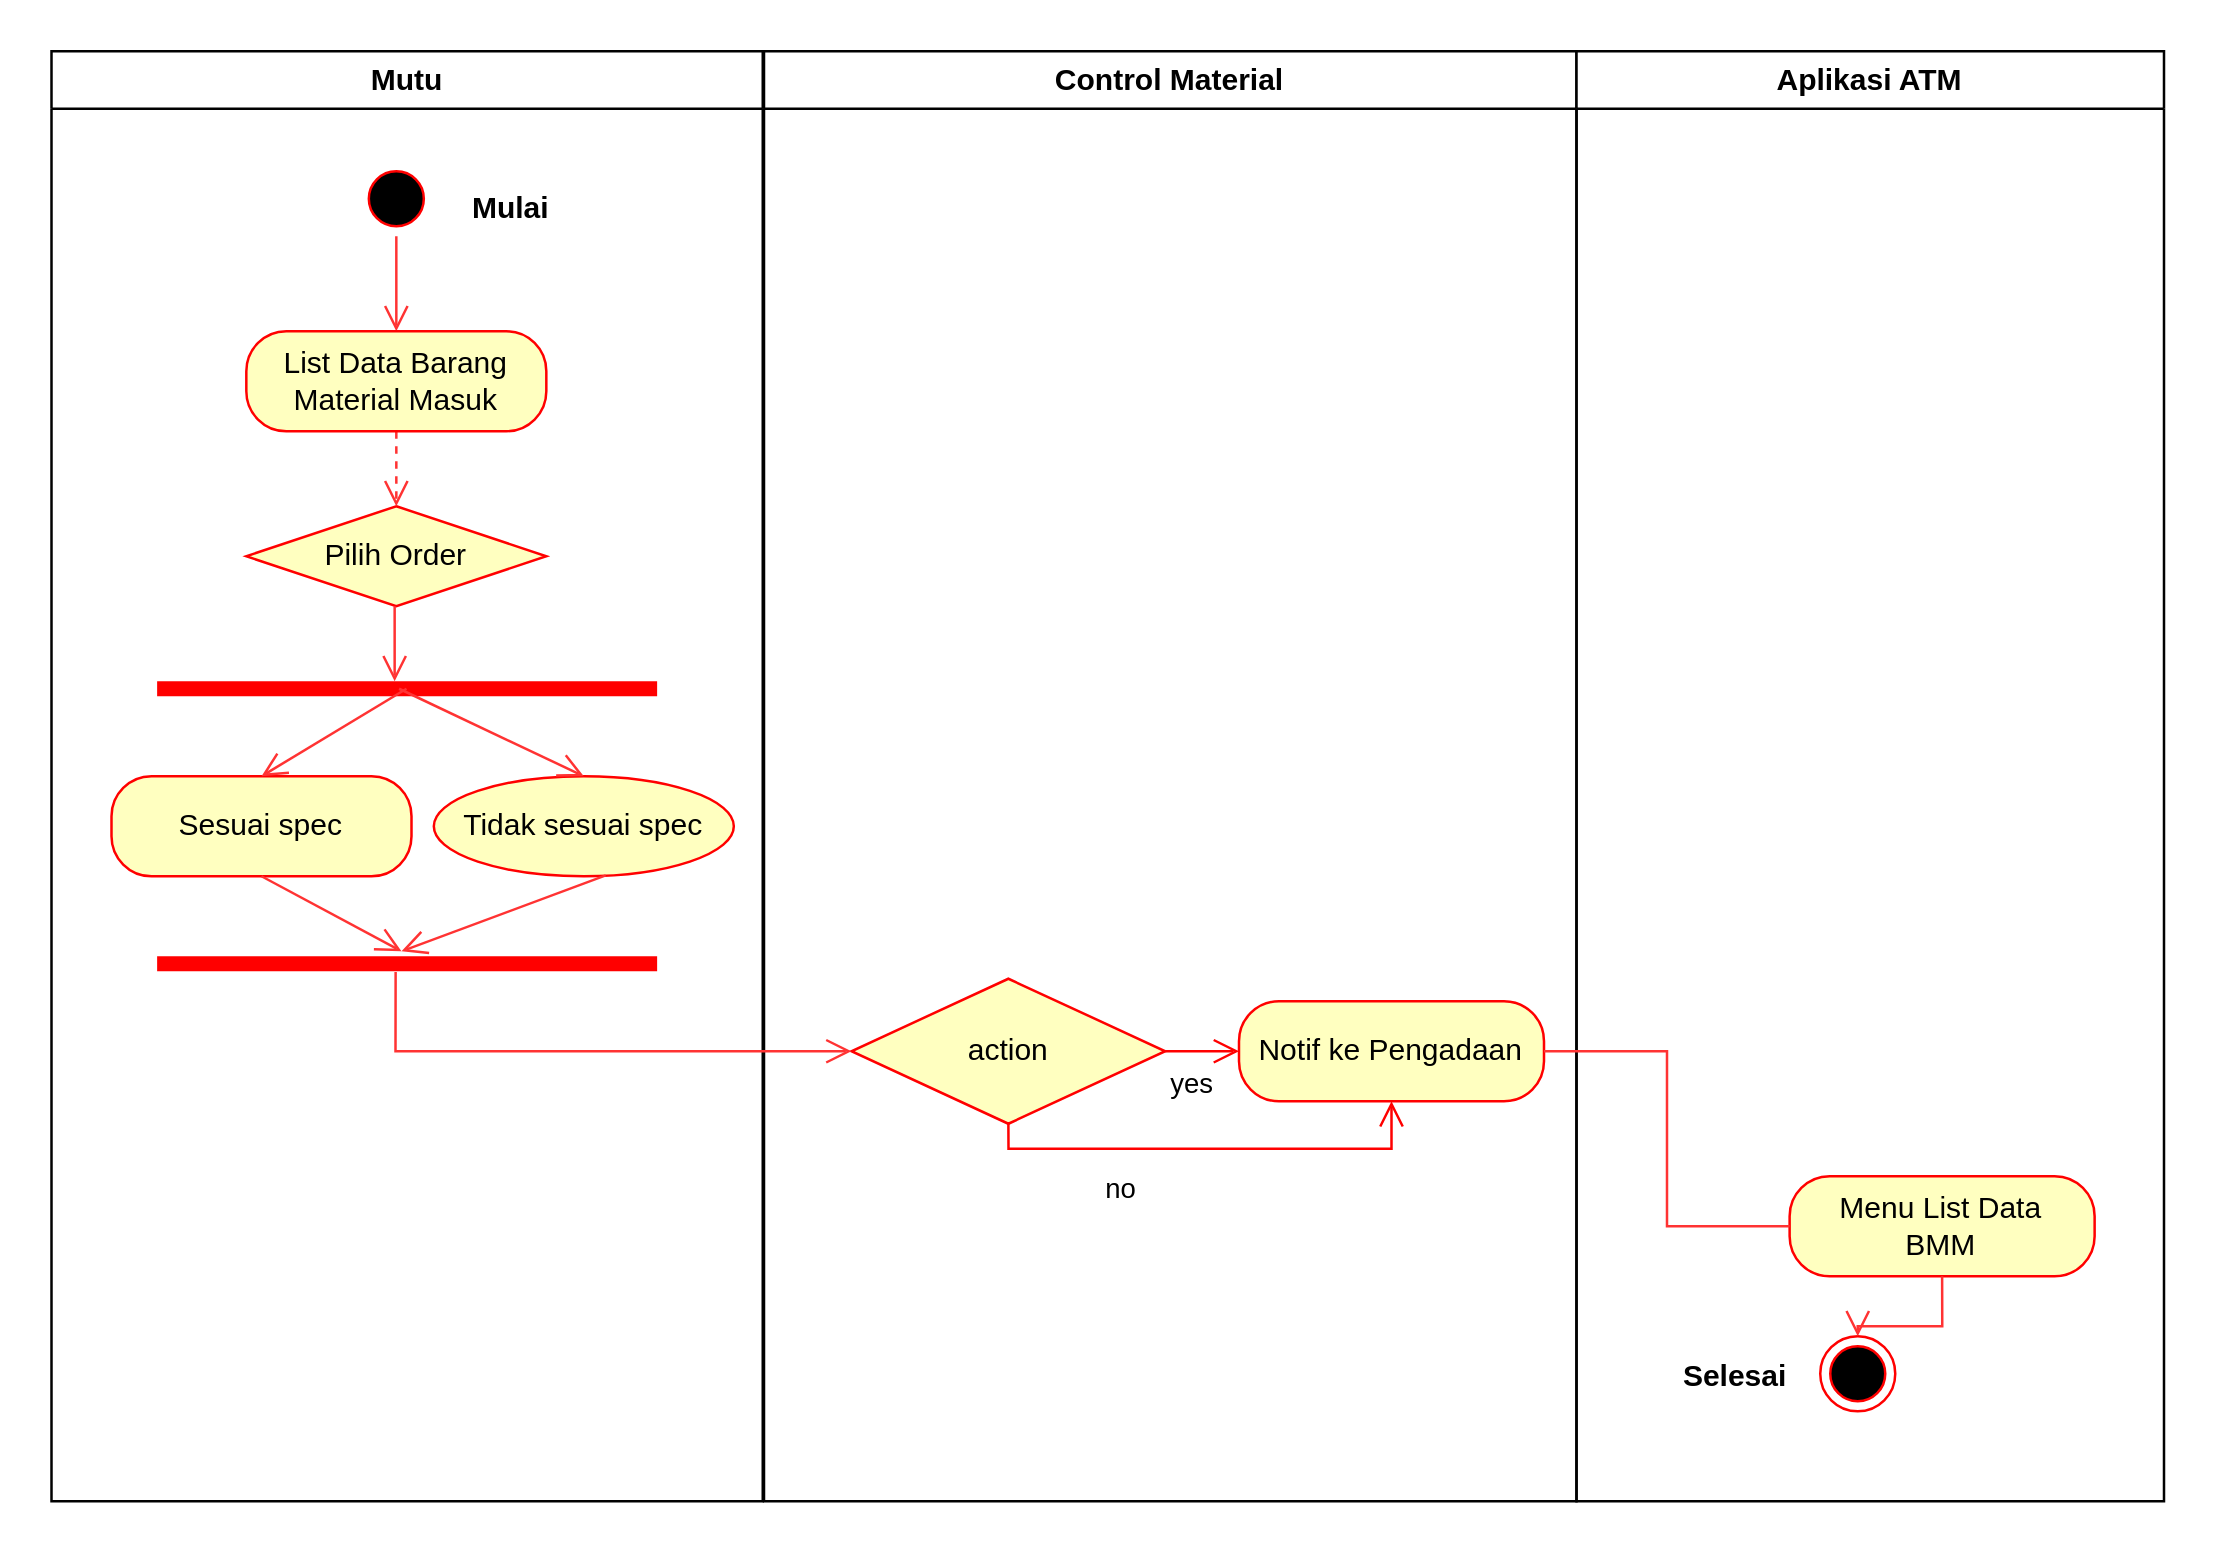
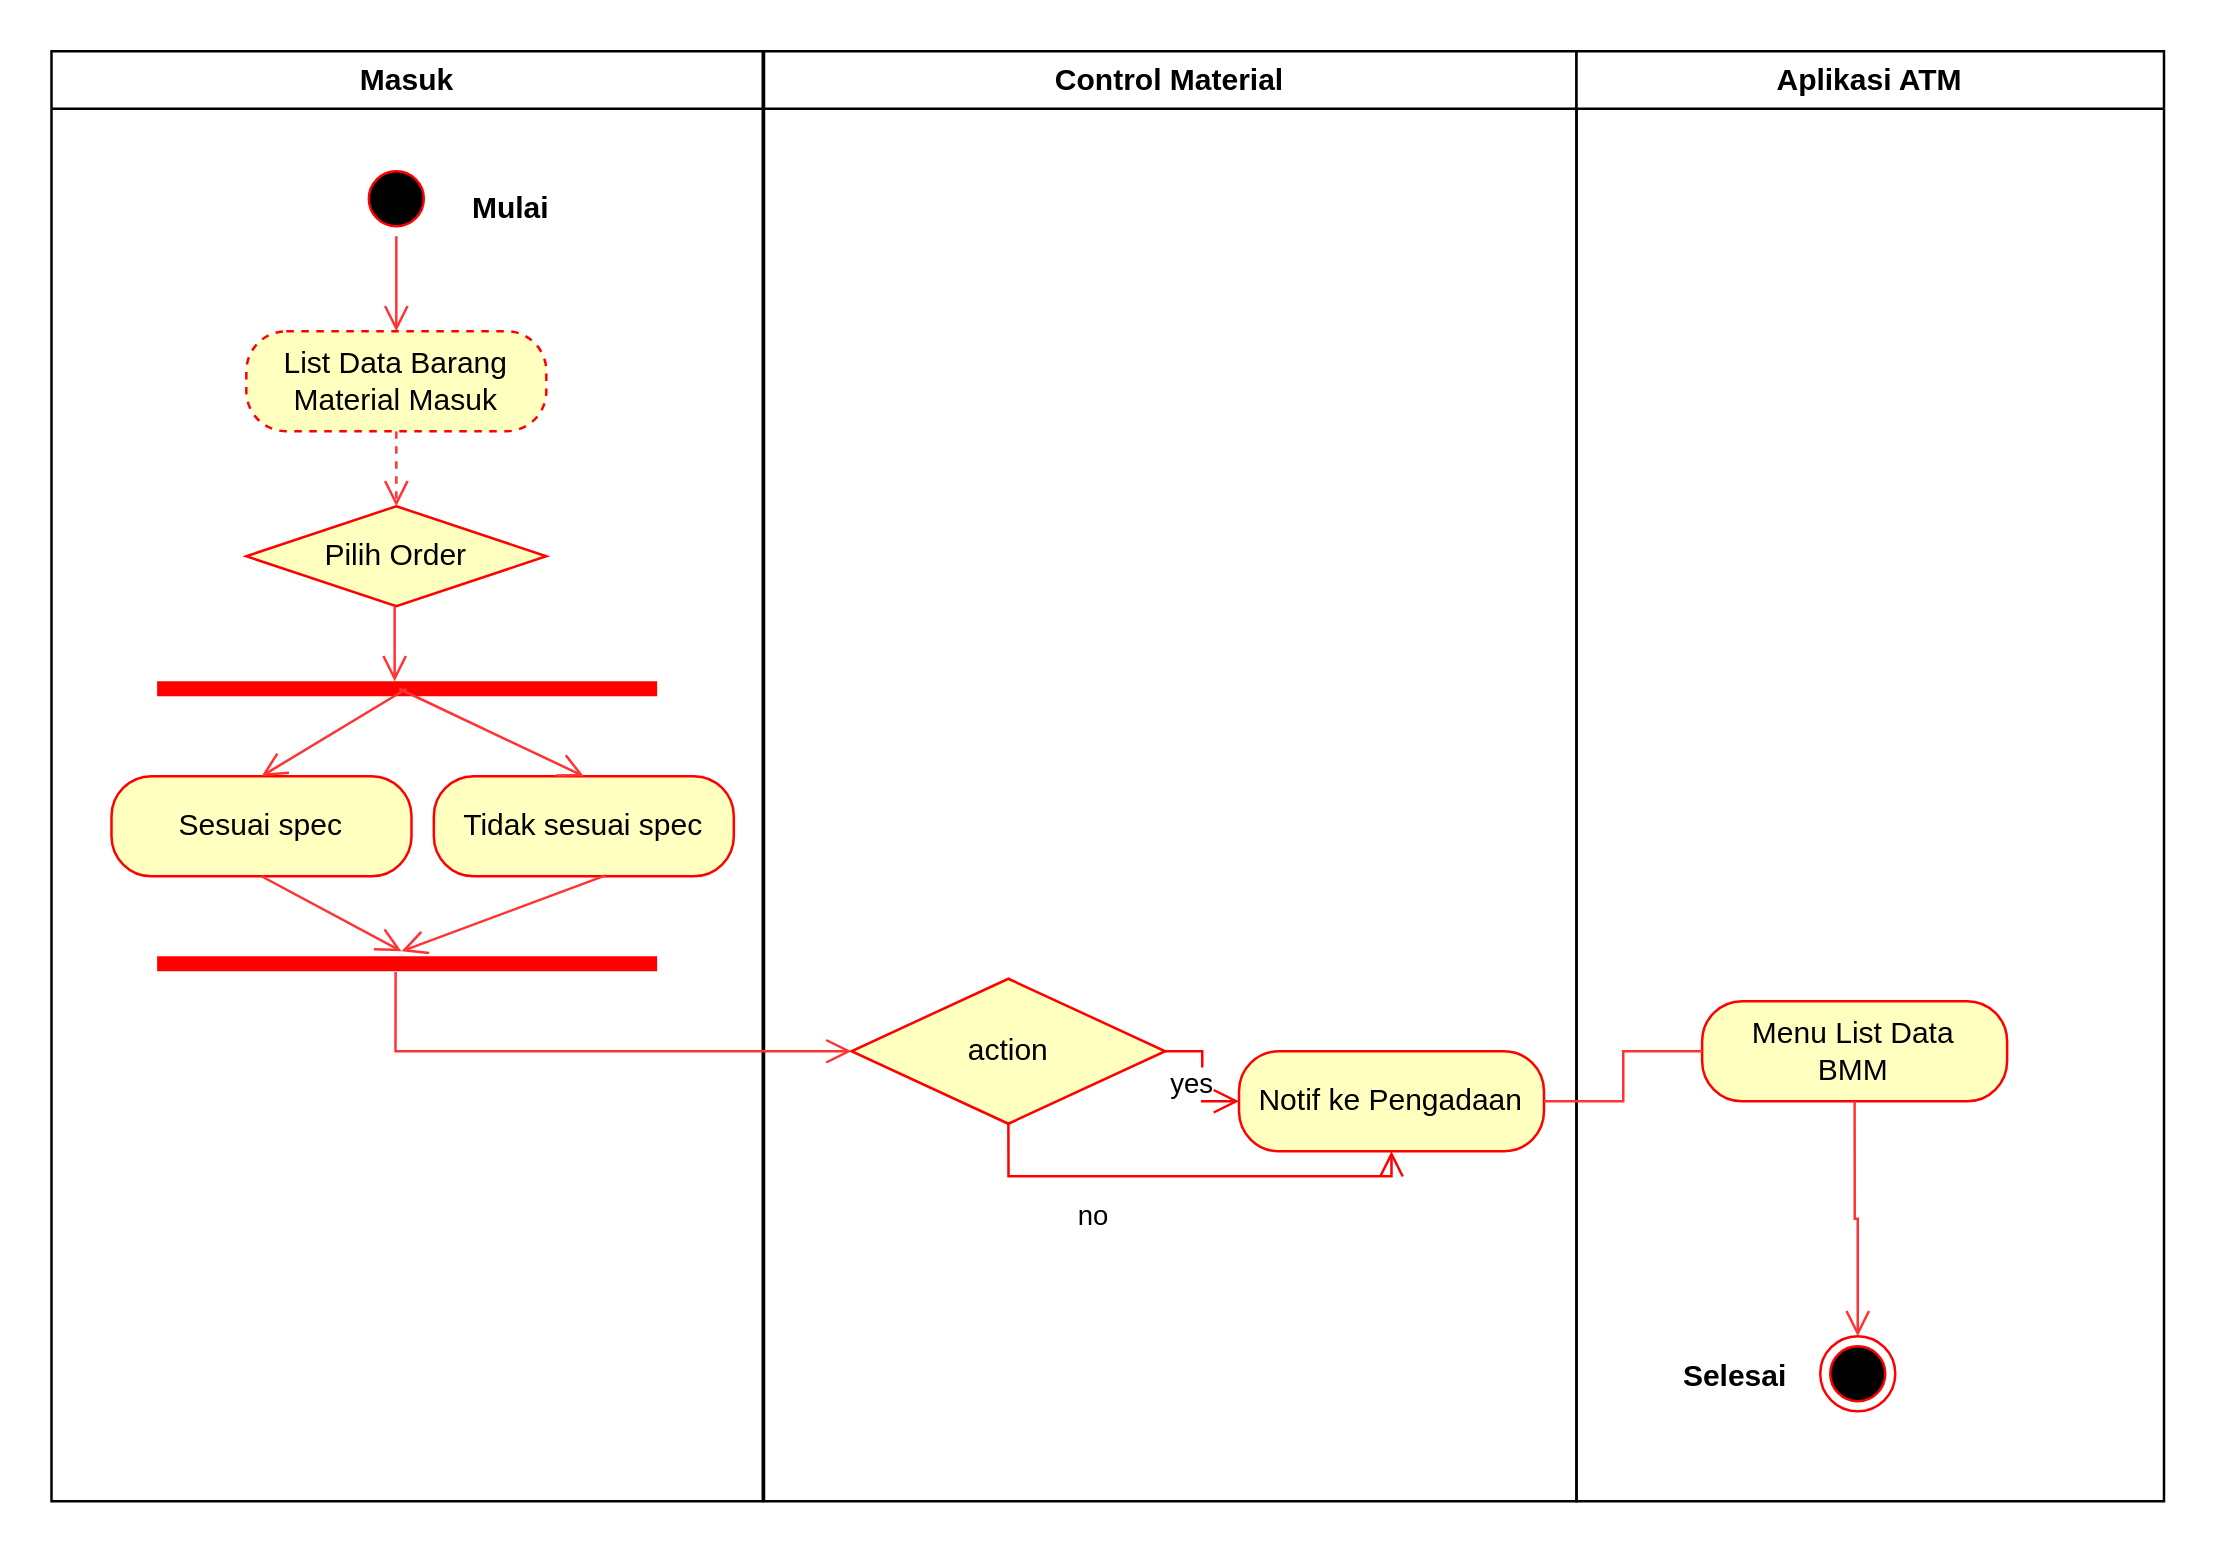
- <mxCell id="2" value="Mutu" style="swimlane;whiteSpace=wrap" vertex="1" parent="1"><mxGeometry x="20" y="20" width="284.5" height="580" as="geometry" /></mxCell>
+ <mxCell id="2" value="Masuk" style="swimlane;whiteSpace=wrap" vertex="1" parent="1"><mxGeometry x="20" y="20" width="284.5" height="580" as="geometry" /></mxCell>
- <mxCell id="8" value="List Data Barang&lt;br&gt;Material Masuk" style="rounded=1;whiteSpace=wrap;html=1;arcSize=40;fontColor=#000000;fillColor=#ffffc0;strokeColor=#ff0000;" vertex="1" parent="2"><mxGeometry x="77.93" y="112" width="120" height="40" as="geometry" /></mxCell>
+ <mxCell id="8" value="List Data Barang&lt;br&gt;Material Masuk" style="rounded=1;whiteSpace=wrap;html=1;arcSize=40;fontColor=#000000;fillColor=#ffffc0;strokeColor=#ff0000;dashed=1;" vertex="1" parent="2"><mxGeometry x="77.93" y="112" width="120" height="40" as="geometry" /></mxCell>
- <mxCell id="13" value="Tidak sesuai spec" style="ellipse;whiteSpace=wrap;html=1;arcSize=40;fontColor=#000000;fillColor=#ffffc0;strokeColor=#ff0000;" vertex="1" parent="2"><mxGeometry x="152.93" y="290" width="120" height="40" as="geometry" /></mxCell>
+ <mxCell id="13" value="Tidak sesuai spec" style="rounded=1;whiteSpace=wrap;html=1;arcSize=40;fontColor=#000000;fillColor=#ffffc0;strokeColor=#ff0000;" vertex="1" parent="2"><mxGeometry x="152.93" y="290" width="120" height="40" as="geometry" /></mxCell>
- <mxCell id="20" value="Notif ke Pengadaan" style="rounded=1;whiteSpace=wrap;html=1;arcSize=40;fontColor=#000000;fillColor=#ffffc0;strokeColor=#ff0000;strokeWidth=1;" vertex="1" parent="18"><mxGeometry x="190" y="380" width="122" height="40" as="geometry" /></mxCell>
+ <mxCell id="20" value="Notif ke Pengadaan" style="rounded=1;whiteSpace=wrap;html=1;arcSize=40;fontColor=#000000;fillColor=#ffffc0;strokeColor=#ff0000;strokeWidth=1;" vertex="1" parent="18"><mxGeometry x="190" y="400" width="122" height="40" as="geometry" /></mxCell>
- <mxCell id="26" value="Menu List Data&lt;br&gt;BMM" style="rounded=1;whiteSpace=wrap;html=1;arcSize=40;fontColor=#000000;fillColor=#ffffc0;strokeColor=#ff0000;strokeWidth=1;" vertex="1" parent="23"><mxGeometry x="85.25" y="450" width="122" height="40" as="geometry" /></mxCell>
+ <mxCell id="26" value="Menu List Data&lt;br&gt;BMM" style="rounded=1;whiteSpace=wrap;html=1;arcSize=40;fontColor=#000000;fillColor=#ffffc0;strokeColor=#ff0000;strokeWidth=1;" vertex="1" parent="23"><mxGeometry x="50.25" y="380" width="122" height="40" as="geometry" /></mxCell>
